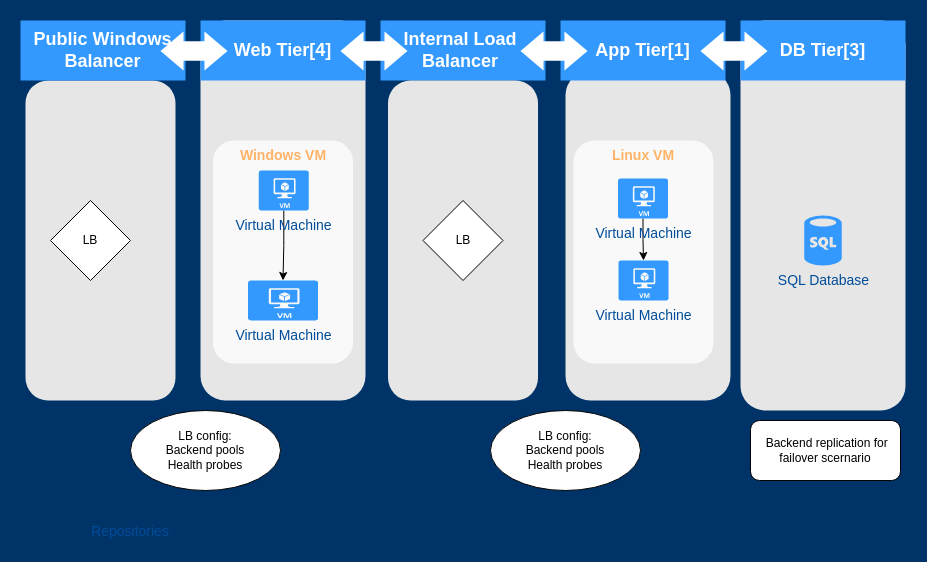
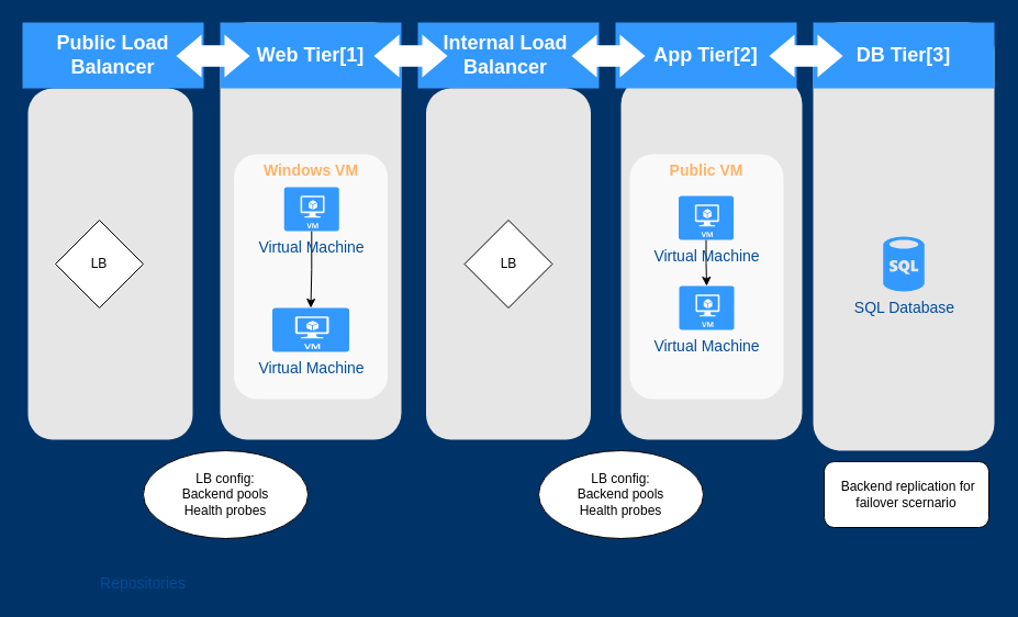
- <mxCell id="6" value="Public Windows Balancer" style="whiteSpace=wrap;html=1;dashed=1;strokeColor=none;strokeWidth=2;fillColor=#3399FF;fontFamily=Helvetica;fontSize=18;fontColor=#FFFFFF;fontStyle=1" parent="1" vertex="1"><mxGeometry x="20" y="20" width="165" height="60" as="geometry" /></mxCell>
+ <mxCell id="6" value="Public Load Balancer" style="whiteSpace=wrap;html=1;dashed=1;strokeColor=none;strokeWidth=2;fillColor=#3399FF;fontFamily=Helvetica;fontSize=18;fontColor=#FFFFFF;fontStyle=1" parent="1" vertex="1"><mxGeometry x="20" y="20" width="165" height="60" as="geometry" /></mxCell>
- <mxCell id="7" value="Web Tier[4]" style="whiteSpace=wrap;html=1;dashed=1;strokeColor=none;strokeWidth=2;fillColor=#3399FF;fontFamily=Helvetica;fontSize=18;fontColor=#FFFFFF;fontStyle=1" parent="1" vertex="1"><mxGeometry x="200" y="20" width="165" height="60" as="geometry" /></mxCell>
+ <mxCell id="7" value="Web Tier[1]" style="whiteSpace=wrap;html=1;dashed=1;strokeColor=none;strokeWidth=2;fillColor=#3399FF;fontFamily=Helvetica;fontSize=18;fontColor=#FFFFFF;fontStyle=1" parent="1" vertex="1"><mxGeometry x="200" y="20" width="165" height="60" as="geometry" /></mxCell>
- <mxCell id="9" value="App Tier[1]" style="whiteSpace=wrap;html=1;dashed=1;strokeColor=none;strokeWidth=2;fillColor=#3399FF;fontFamily=Helvetica;fontSize=18;fontColor=#FFFFFF;fontStyle=1" parent="1" vertex="1"><mxGeometry x="560" y="20" width="165" height="60" as="geometry" /></mxCell>
+ <mxCell id="9" value="App Tier[2]" style="whiteSpace=wrap;html=1;dashed=1;strokeColor=none;strokeWidth=2;fillColor=#3399FF;fontFamily=Helvetica;fontSize=18;fontColor=#FFFFFF;fontStyle=1" parent="1" vertex="1"><mxGeometry x="560" y="20" width="165" height="60" as="geometry" /></mxCell>
- <mxCell id="20" value="Linux VM" style="rounded=1;whiteSpace=wrap;html=1;dashed=1;strokeColor=none;strokeWidth=2;fillColor=#FFFFFF;fontFamily=Helvetica;fontSize=14;fontColor=#FFB366;opacity=75;verticalAlign=top;fontStyle=1" vertex="1" parent="1"><mxGeometry x="573" y="140" width="140" height="223" as="geometry" /></mxCell>
+ <mxCell id="20" value="Public VM" style="rounded=1;whiteSpace=wrap;html=1;dashed=1;strokeColor=none;strokeWidth=2;fillColor=#FFFFFF;fontFamily=Helvetica;fontSize=14;fontColor=#FFB366;opacity=75;verticalAlign=top;fontStyle=1" vertex="1" parent="1"><mxGeometry x="573" y="140" width="140" height="223" as="geometry" /></mxCell>
